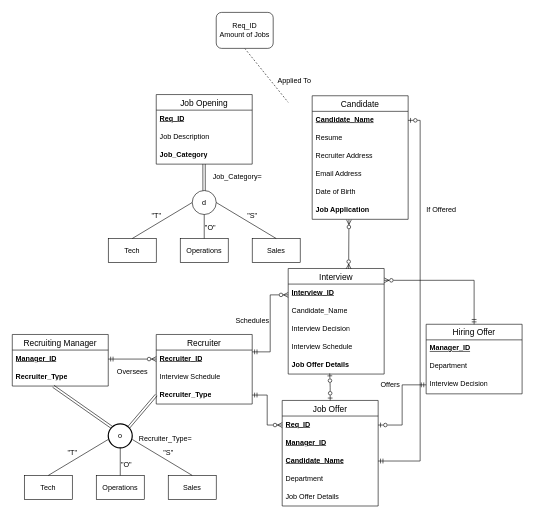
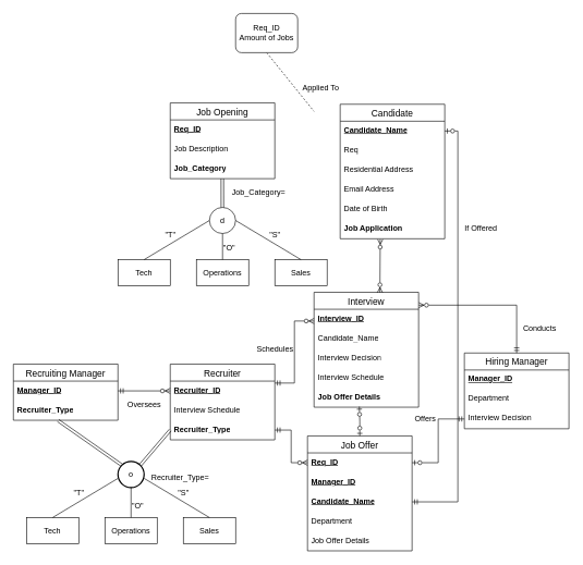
- <mxCell id="4" value="Resume&lt;br&gt;" style="text;strokeColor=none;fillColor=none;spacingLeft=4;spacingRight=4;overflow=hidden;rotatable=0;points=[[0,0.5],[1,0.5]];portConstraint=eastwest;fontSize=12;whiteSpace=wrap;html=1;" parent="2" vertex="1"><mxGeometry y="56" width="160" height="30" as="geometry" /></mxCell>
+ <mxCell id="4" value="Req&lt;br&gt;" style="text;strokeColor=none;fillColor=none;spacingLeft=4;spacingRight=4;overflow=hidden;rotatable=0;points=[[0,0.5],[1,0.5]];portConstraint=eastwest;fontSize=12;whiteSpace=wrap;html=1;" parent="2" vertex="1"><mxGeometry y="56" width="160" height="30" as="geometry" /></mxCell>
- <mxCell id="5" value="Recruiter Address" style="text;strokeColor=none;fillColor=none;spacingLeft=4;spacingRight=4;overflow=hidden;rotatable=0;points=[[0,0.5],[1,0.5]];portConstraint=eastwest;fontSize=12;whiteSpace=wrap;html=1;" parent="2" vertex="1"><mxGeometry y="86" width="160" height="30" as="geometry" /></mxCell>
+ <mxCell id="5" value="Residential Address" style="text;strokeColor=none;fillColor=none;spacingLeft=4;spacingRight=4;overflow=hidden;rotatable=0;points=[[0,0.5],[1,0.5]];portConstraint=eastwest;fontSize=12;whiteSpace=wrap;html=1;" parent="2" vertex="1"><mxGeometry y="86" width="160" height="30" as="geometry" /></mxCell>
+ <mxCell id="64" value="Conducts" style="text;html=1;align=center;verticalAlign=middle;resizable=0;points=[];autosize=1;strokeColor=none;fillColor=none;" parent="1" vertex="1"><mxGeometry x="790" y="487" width="70" height="30" as="geometry" /></mxCell>
- <mxCell id="40" value="Hiring Offer" style="swimlane;fontStyle=0;childLayout=stackLayout;horizontal=1;startSize=26;horizontalStack=0;resizeParent=1;resizeParentMax=0;resizeLast=0;collapsible=1;marginBottom=0;align=center;fontSize=14;" parent="1" vertex="1"><mxGeometry x="710" y="540" width="160" height="116" as="geometry" /></mxCell>
+ <mxCell id="40" value="Hiring Manager" style="swimlane;fontStyle=0;childLayout=stackLayout;horizontal=1;startSize=26;horizontalStack=0;resizeParent=1;resizeParentMax=0;resizeLast=0;collapsible=1;marginBottom=0;align=center;fontSize=14;" parent="1" vertex="1"><mxGeometry x="710" y="540" width="160" height="116" as="geometry" /></mxCell>
